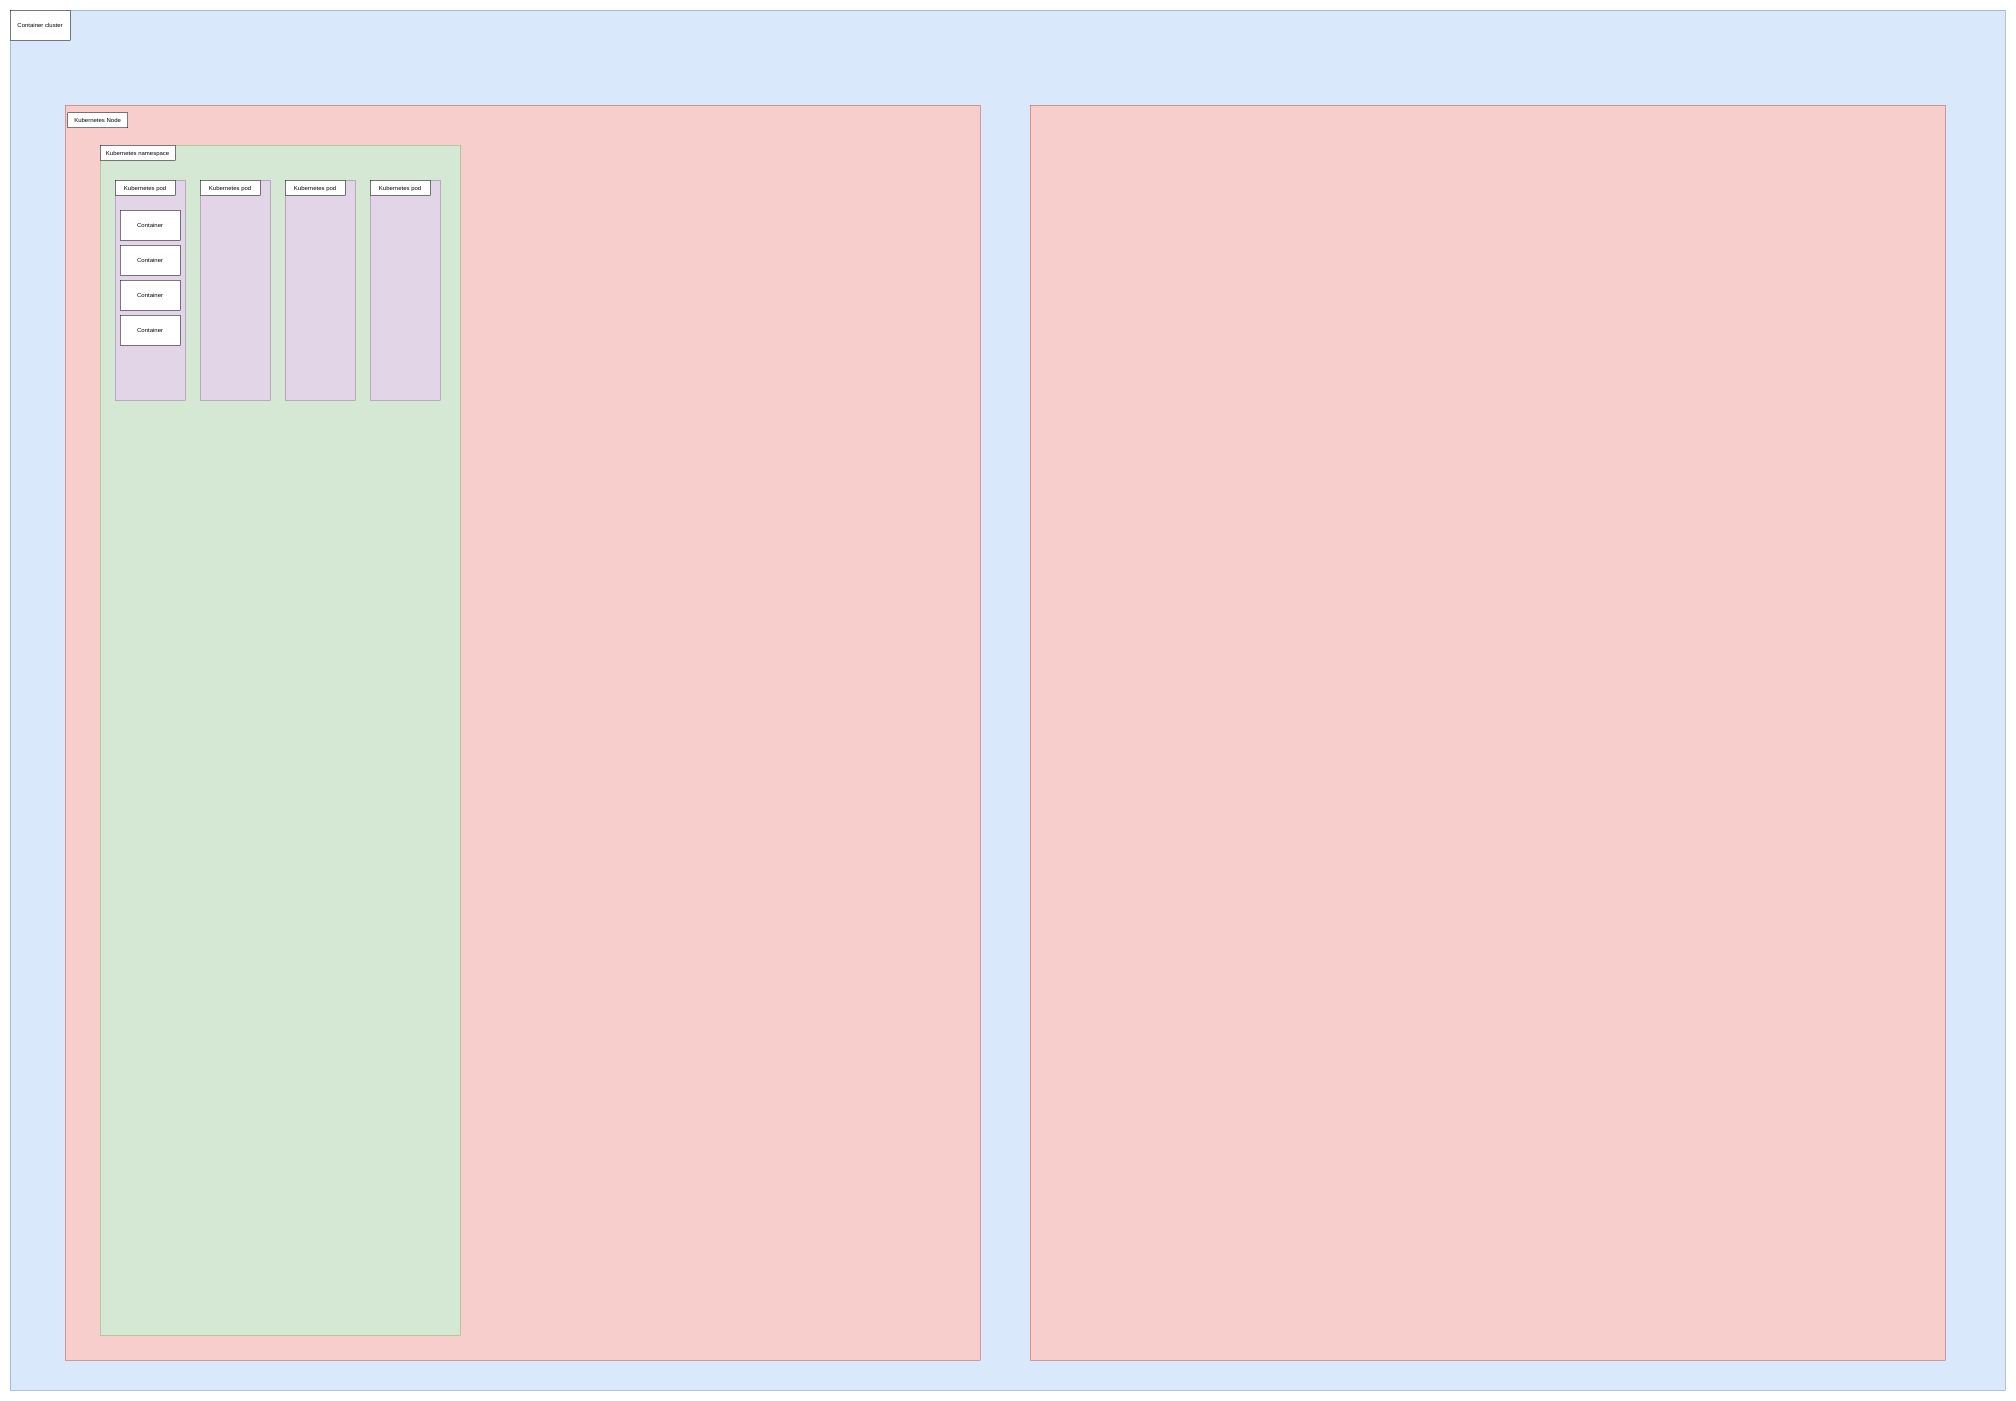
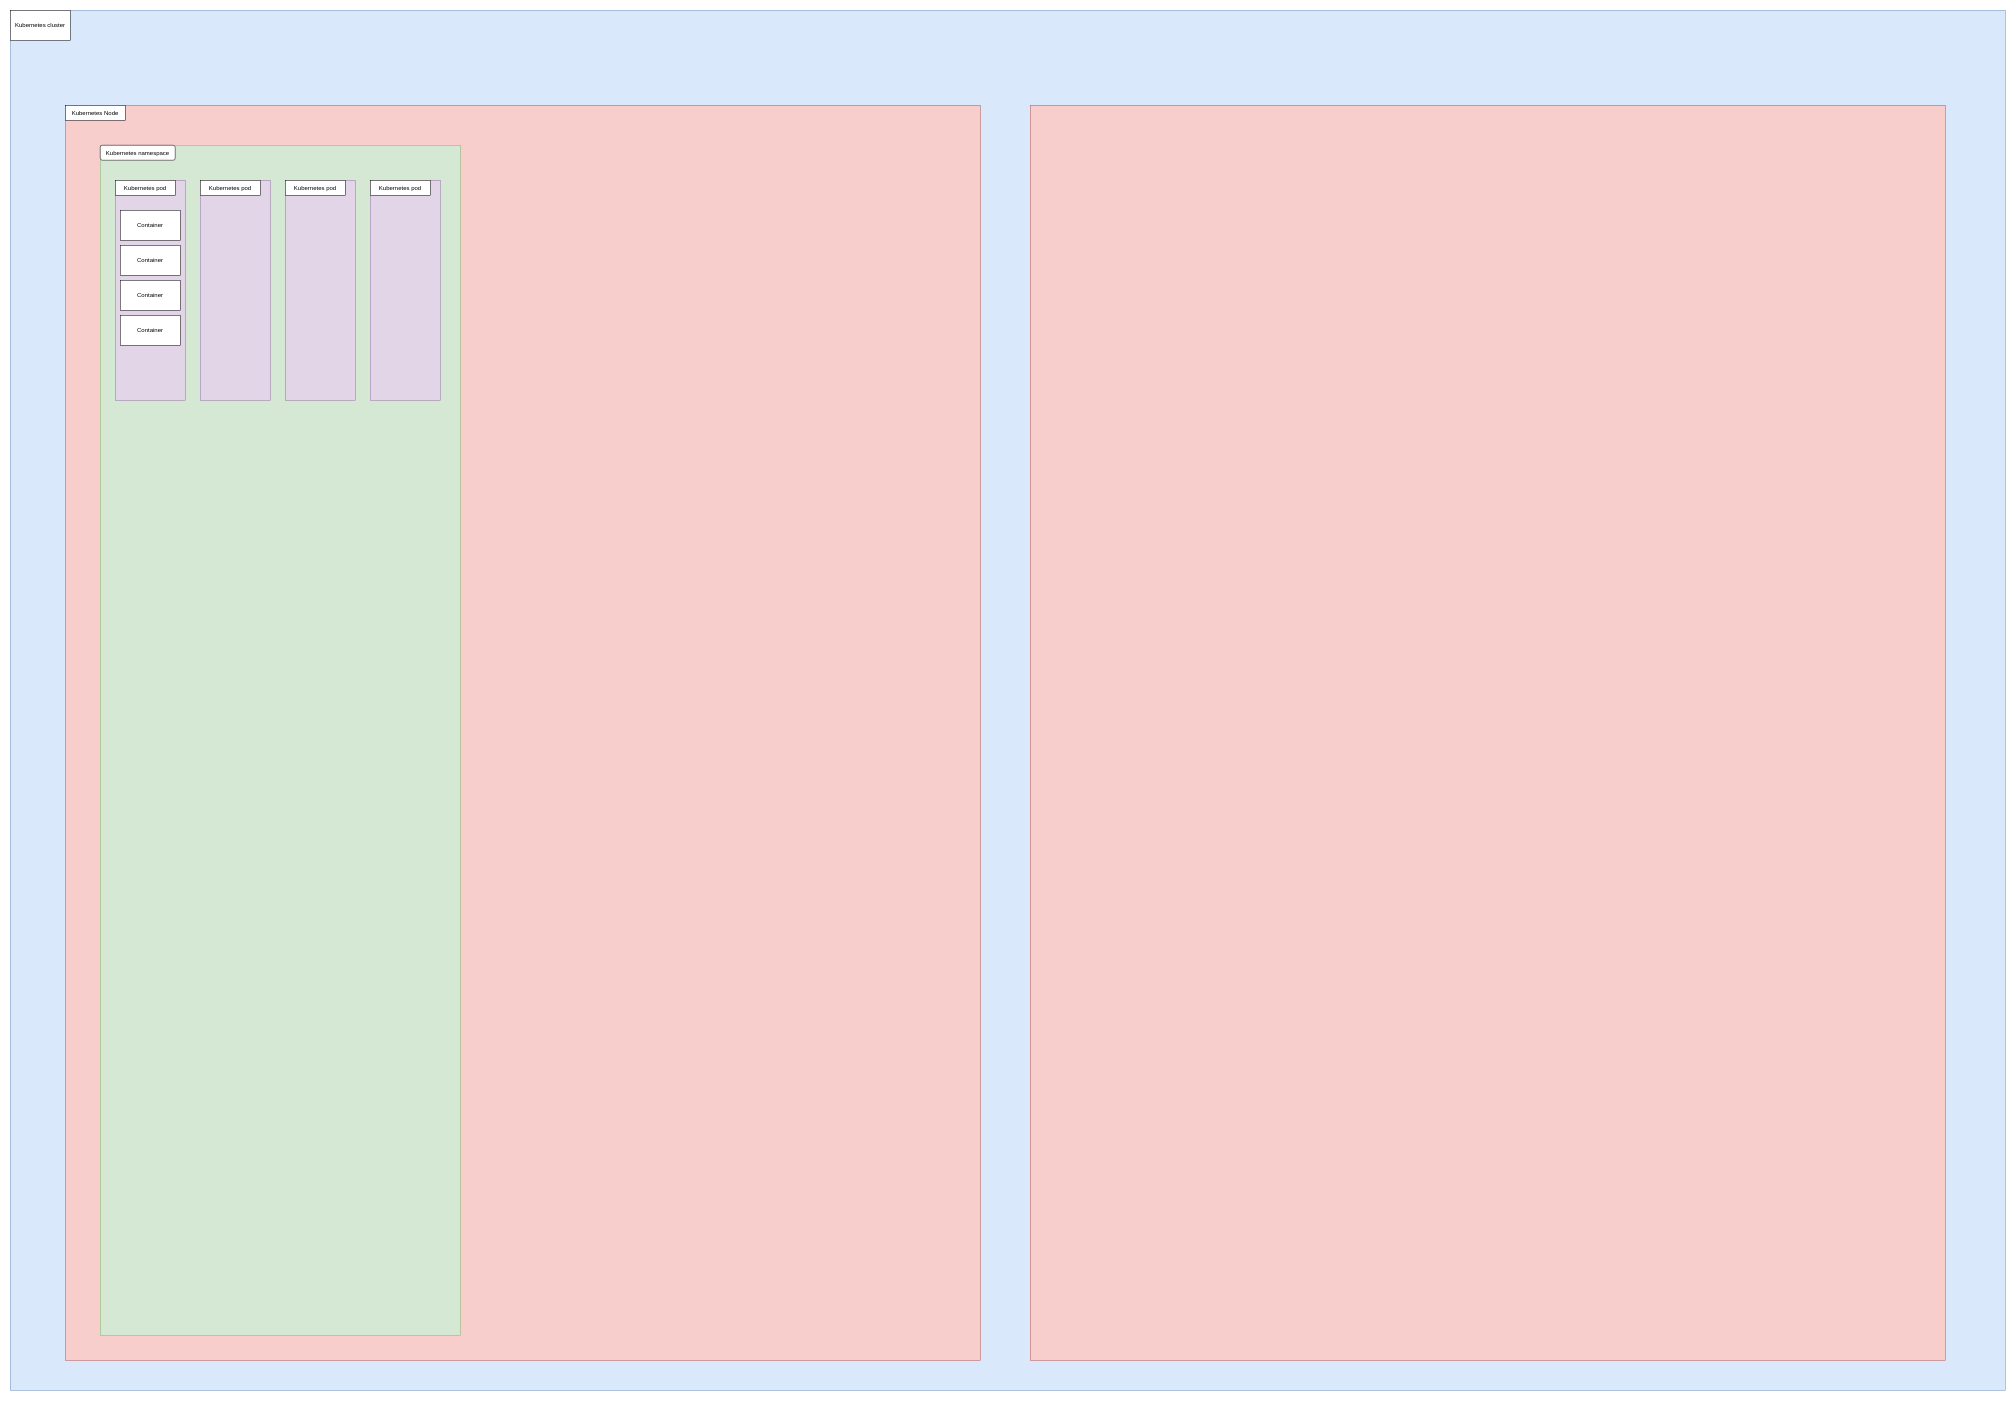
- <mxCell id="10" value="Container cluster" style="rounded=0;whiteSpace=wrap;html=1;" vertex="1" parent="1"><mxGeometry x="20" y="20" width="120" height="60" as="geometry" /></mxCell>
+ <mxCell id="10" value="Kubernetes cluster" style="rounded=0;whiteSpace=wrap;html=1;" vertex="1" parent="1"><mxGeometry x="20" y="20" width="120" height="60" as="geometry" /></mxCell>
- <mxCell id="9" value="Kubernetes Node" style="rounded=0;whiteSpace=wrap;html=1;" vertex="1" parent="1"><mxGeometry x="135" y="225" width="120" height="30" as="geometry" /></mxCell>
+ <mxCell id="9" value="Kubernetes Node" style="rounded=0;whiteSpace=wrap;html=1;" vertex="1" parent="1"><mxGeometry x="130" y="210" width="120" height="30" as="geometry" /></mxCell>
- <mxCell id="12" value="Kubernetes namespace" style="rounded=0;whiteSpace=wrap;html=1;" vertex="1" parent="1"><mxGeometry x="200" y="290" width="150" height="30" as="geometry" /></mxCell>
+ <mxCell id="12" value="Kubernetes namespace" style="whiteSpace=wrap;html=1;rounded=1;" vertex="1" parent="1"><mxGeometry x="200" y="290" width="150" height="30" as="geometry" /></mxCell>
